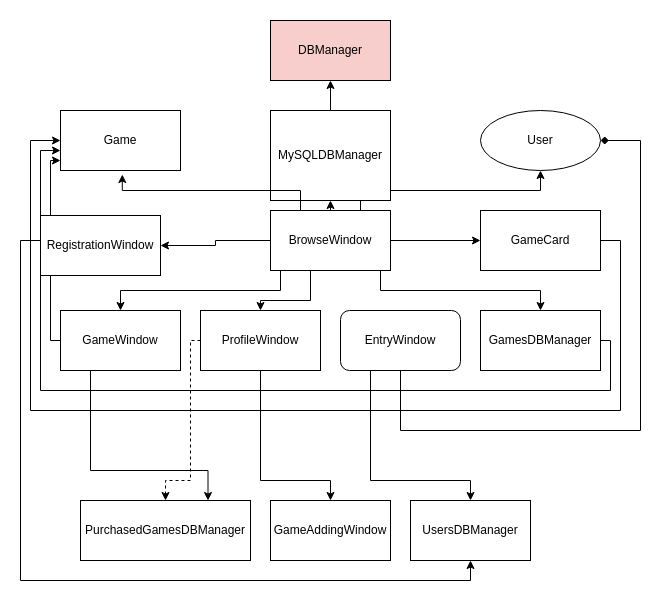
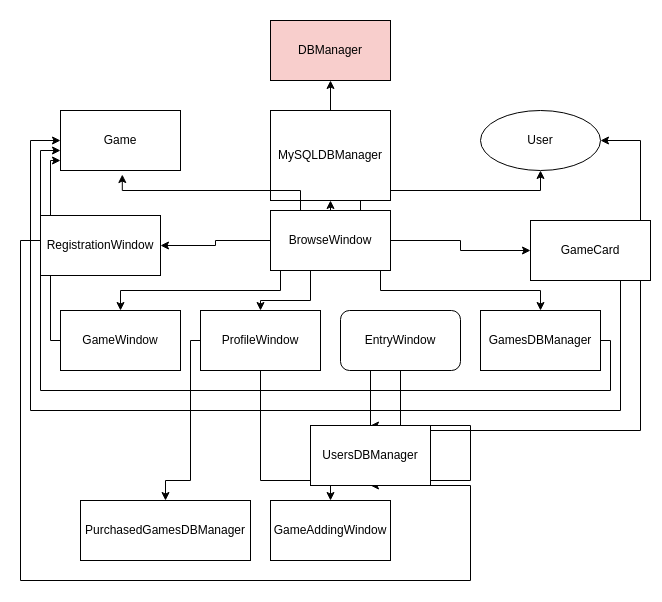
- <mxCell id="11" style="edgeStyle=orthogonalEdgeStyle;rounded=0;orthogonalLoop=1;jettySize=auto;html=1;exitX=0.5;exitY=1;exitDx=0;exitDy=0;entryX=1;entryY=0.5;entryDx=0;entryDy=0;endArrow=diamond;" edge="1" parent="1" source="13" target="31"><mxGeometry relative="1" as="geometry"><Array as="points"><mxPoint x="400" y="430" /><mxPoint x="640" y="430" /><mxPoint x="640" y="140" /></Array></mxGeometry></mxCell>
+ <mxCell id="11" style="edgeStyle=orthogonalEdgeStyle;rounded=0;orthogonalLoop=1;jettySize=auto;html=1;exitX=0.5;exitY=1;exitDx=0;exitDy=0;entryX=1;entryY=0.5;entryDx=0;entryDy=0;" edge="1" parent="1" source="13" target="31"><mxGeometry relative="1" as="geometry"><Array as="points"><mxPoint x="400" y="430" /><mxPoint x="640" y="430" /><mxPoint x="640" y="140" /></Array></mxGeometry></mxCell>
- <mxCell id="17" value="GameCard" style="rounded=0;whiteSpace=wrap;html=1;" vertex="1" parent="1"><mxGeometry x="480" y="210" width="120" height="60" as="geometry" /></mxCell>
+ <mxCell id="17" value="GameCard" style="rounded=0;whiteSpace=wrap;html=1;" vertex="1" parent="1"><mxGeometry x="530" y="220" width="120" height="60" as="geometry" /></mxCell>
- <mxCell id="24" style="edgeStyle=orthogonalEdgeStyle;rounded=0;orthogonalLoop=1;jettySize=auto;html=1;exitX=0;exitY=0.5;exitDx=0;exitDy=0;entryX=0.5;entryY=0;entryDx=0;entryDy=0;dashed=1;" edge="1" parent="1" source="25" target="26"><mxGeometry relative="1" as="geometry"><Array as="points"><mxPoint x="190" y="340" /><mxPoint x="190" y="480" /><mxPoint x="165" y="480" /></Array></mxGeometry></mxCell>
+ <mxCell id="24" style="edgeStyle=orthogonalEdgeStyle;rounded=0;orthogonalLoop=1;jettySize=auto;html=1;exitX=0;exitY=0.5;exitDx=0;exitDy=0;entryX=0.5;entryY=0;entryDx=0;entryDy=0;" edge="1" parent="1" source="25" target="26"><mxGeometry relative="1" as="geometry"><Array as="points"><mxPoint x="190" y="340" /><mxPoint x="190" y="480" /><mxPoint x="165" y="480" /></Array></mxGeometry></mxCell>
- <mxCell id="21" style="edgeStyle=orthogonalEdgeStyle;rounded=0;orthogonalLoop=1;jettySize=auto;html=1;exitX=0.25;exitY=1;exitDx=0;exitDy=0;entryX=0.75;entryY=0;entryDx=0;entryDy=0;" edge="1" parent="1" source="22" target="26"><mxGeometry relative="1" as="geometry"><Array as="points"><mxPoint x="90" y="470" /><mxPoint x="208" y="470" /></Array></mxGeometry></mxCell>
- <mxCell id="32" value="UsersDBManager" style="rounded=0;whiteSpace=wrap;html=1;" vertex="1" parent="1"><mxGeometry x="410" y="500" width="120" height="60" as="geometry" /></mxCell>
+ <mxCell id="32" value="UsersDBManager" style="rounded=0;whiteSpace=wrap;html=1;" vertex="1" parent="1"><mxGeometry x="310" y="425" width="120" height="60" as="geometry" /></mxCell>
